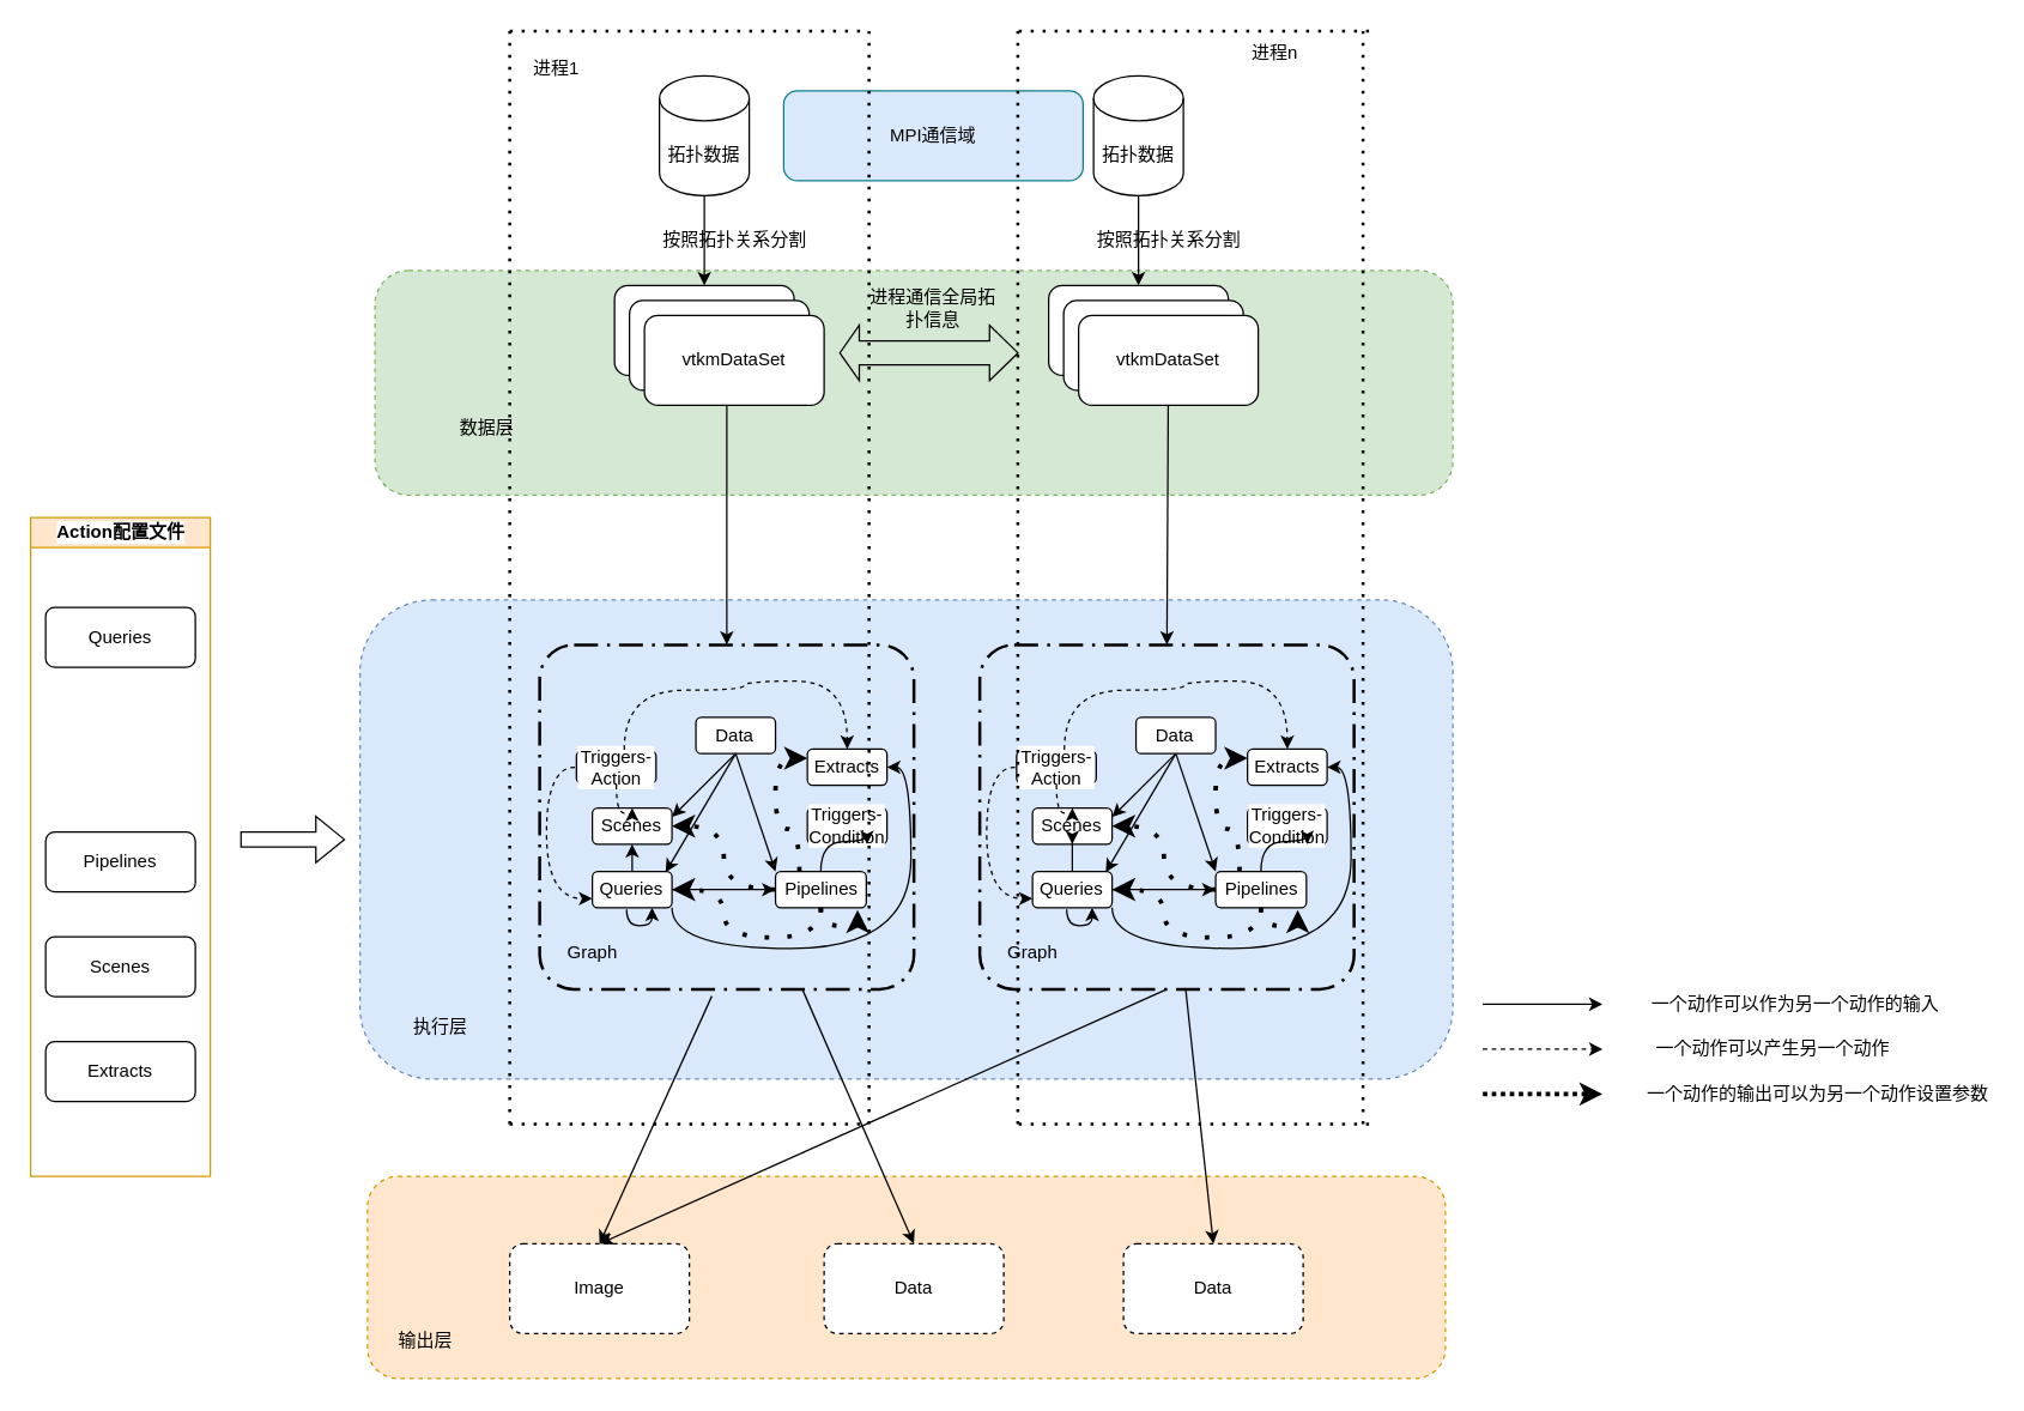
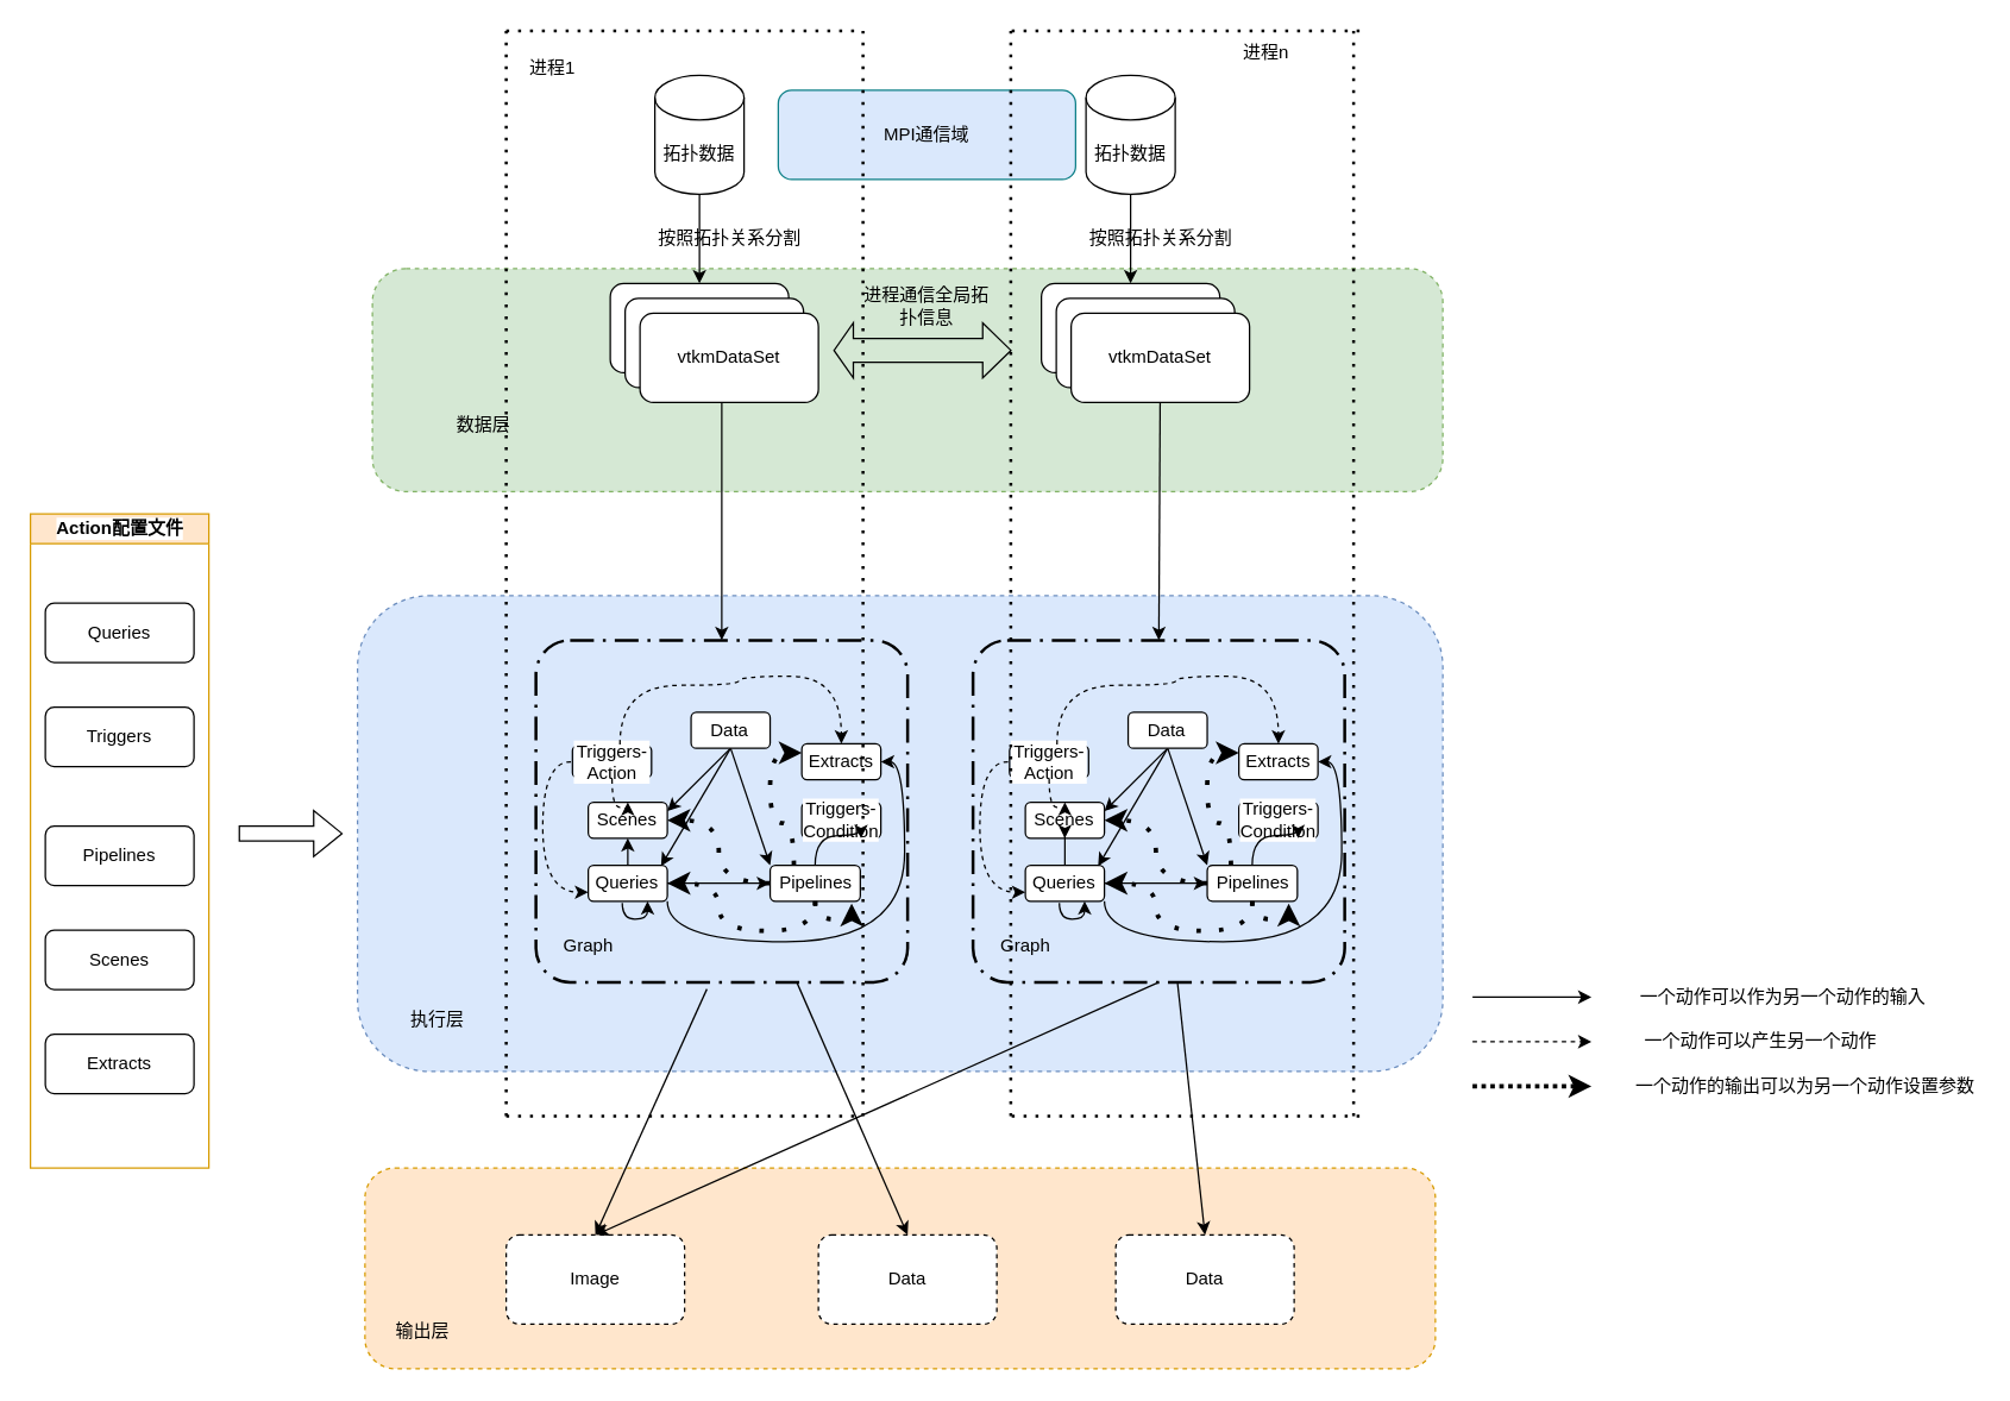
+ <mxCell id="26" value="&lt;meta charset=&quot;utf-8&quot;&gt;&lt;meta&gt;&lt;meta&gt;&lt;div&gt;&lt;div&gt;Triggers&lt;/div&gt;&lt;/div&gt;&lt;span&gt;&lt;/span&gt;" style="rounded=1;whiteSpace=wrap;html=1;shadow=0;comic=0;labelBackgroundColor=#FFFFFF;fillColor=#FFFFFF;gradientColor=#ffffff;" vertex="1" parent="25"><mxGeometry x="10" y="130" width="100" height="40" as="geometry" /></mxCell>
